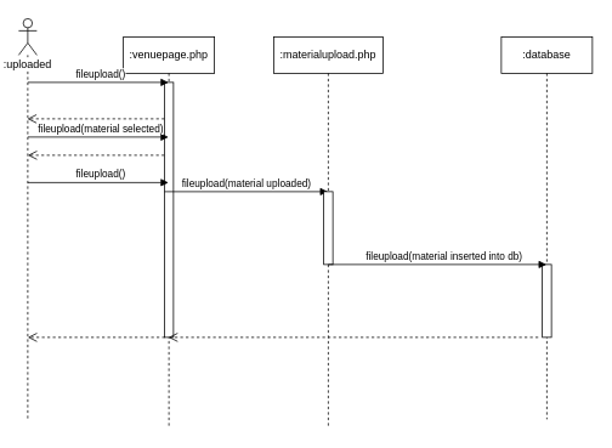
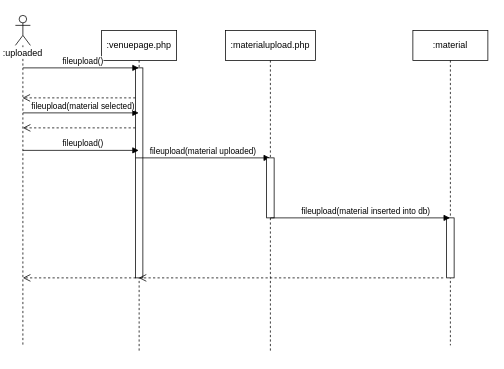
- <mxCell id="5" value=":database" style="shape=umlLifeline;perimeter=lifelinePerimeter;whiteSpace=wrap;html=1;container=1;collapsible=0;recursiveResize=0;outlineConnect=0;" parent="1" vertex="1"><mxGeometry x="550" y="40" width="100" height="420" as="geometry" /></mxCell>
+ <mxCell id="5" value=":material" style="shape=umlLifeline;perimeter=lifelinePerimeter;whiteSpace=wrap;html=1;container=1;collapsible=0;recursiveResize=0;outlineConnect=0;" parent="1" vertex="1"><mxGeometry x="550" y="40" width="100" height="420" as="geometry" /></mxCell>
